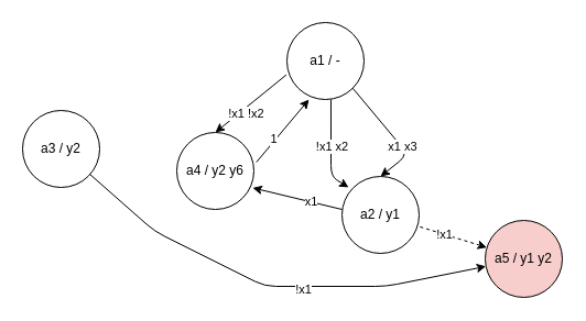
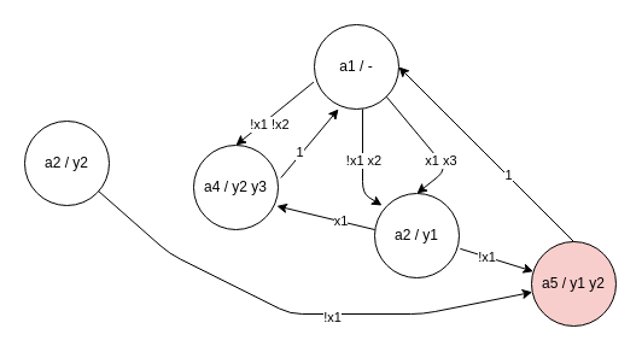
+ <mxCell id="17" value="" style="endArrow=classic;html=1;exitX=0.5;exitY=0;exitDx=0;exitDy=0;entryX=1;entryY=0.5;entryDx=0;entryDy=0;" edge="1" parent="1" source="14" target="2"><mxGeometry width="50" height="50" relative="1" as="geometry"><mxPoint x="460" y="120" as="sourcePoint" /><mxPoint x="510" y="70" as="targetPoint" /><Array as="points" /></mxGeometry></mxCell>
+ <mxCell id="18" value="1" style="edgeLabel;html=1;align=center;verticalAlign=middle;resizable=0;points=[];" vertex="1" connectable="0" parent="17"><mxGeometry x="-0.243" y="-1" relative="1" as="geometry"><mxPoint as="offset" /></mxGeometry></mxCell>
- <mxCell id="9" value="a3 / y2" style="ellipse;whiteSpace=wrap;html=1;" vertex="1" parent="1"><mxGeometry x="20" y="100" width="70" height="70" as="geometry" /></mxCell>
+ <mxCell id="9" value="a2 / y2" style="ellipse;whiteSpace=wrap;html=1;" vertex="1" parent="1"><mxGeometry x="20" y="100" width="70" height="70" as="geometry" /></mxCell>
- <mxCell id="6" value="a4 / y2 y6" style="ellipse;whiteSpace=wrap;html=1;" vertex="1" parent="1"><mxGeometry x="160" y="120" width="70" height="70" as="geometry" /></mxCell>
+ <mxCell id="6" value="a4 / y2 y3" style="ellipse;whiteSpace=wrap;html=1;" vertex="1" parent="1"><mxGeometry x="160" y="120" width="70" height="70" as="geometry" /></mxCell>
- <mxCell id="15" value="" style="endArrow=classic;html=1;exitX=1.012;exitY=0.655;exitDx=0;exitDy=0;exitPerimeter=0;dashed=1;" edge="1" parent="1" source="3" target="14"><mxGeometry width="50" height="50" relative="1" as="geometry"><mxPoint x="390" y="280" as="sourcePoint" /><mxPoint x="440" y="230" as="targetPoint" /></mxGeometry></mxCell>
+ <mxCell id="15" value="" style="endArrow=classic;html=1;exitX=1.012;exitY=0.655;exitDx=0;exitDy=0;exitPerimeter=0;" edge="1" parent="1" source="3" target="14"><mxGeometry width="50" height="50" relative="1" as="geometry"><mxPoint x="390" y="280" as="sourcePoint" /><mxPoint x="440" y="230" as="targetPoint" /></mxGeometry></mxCell>
